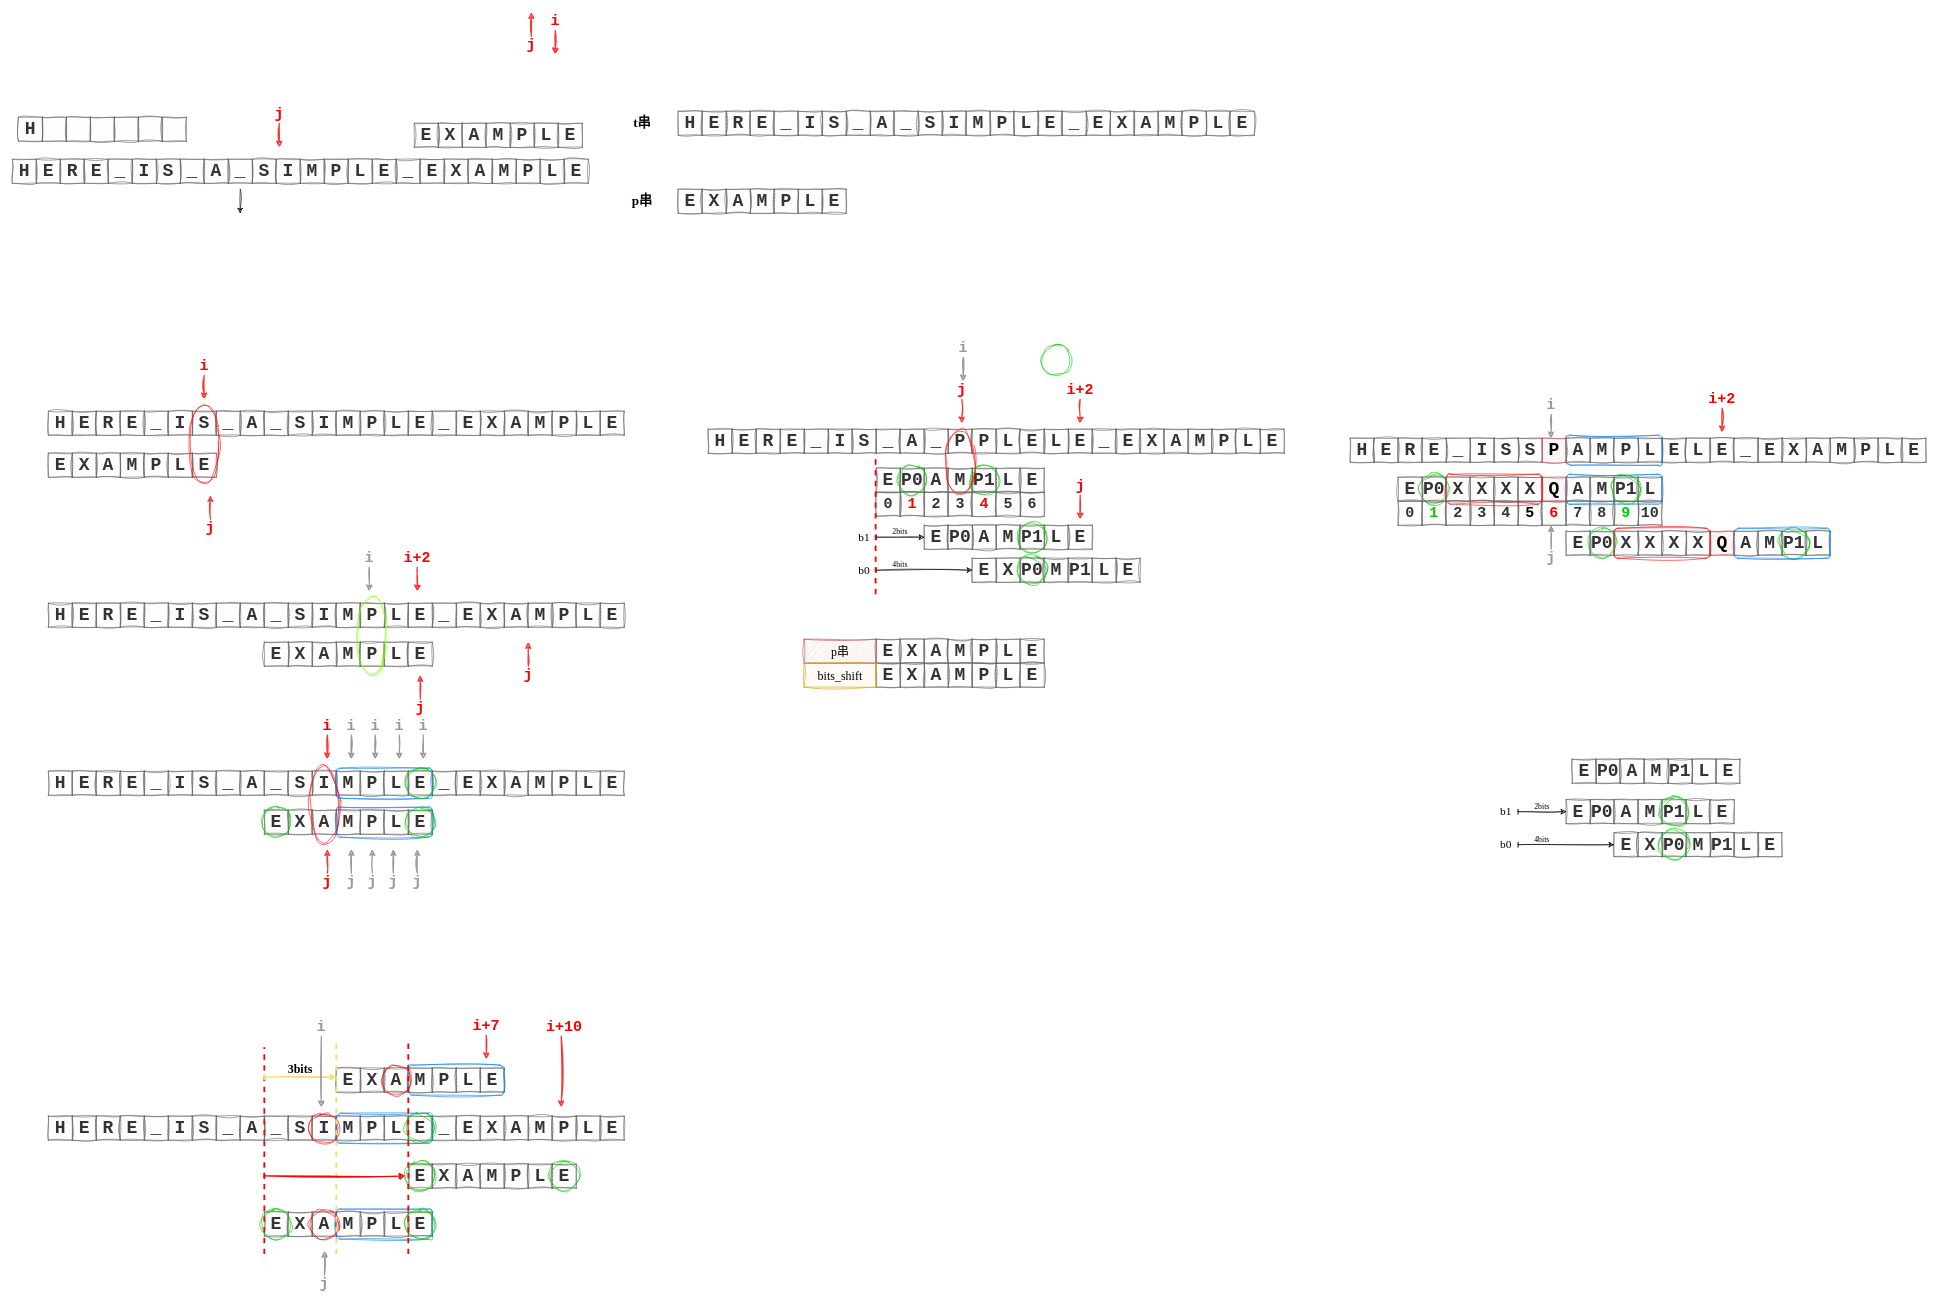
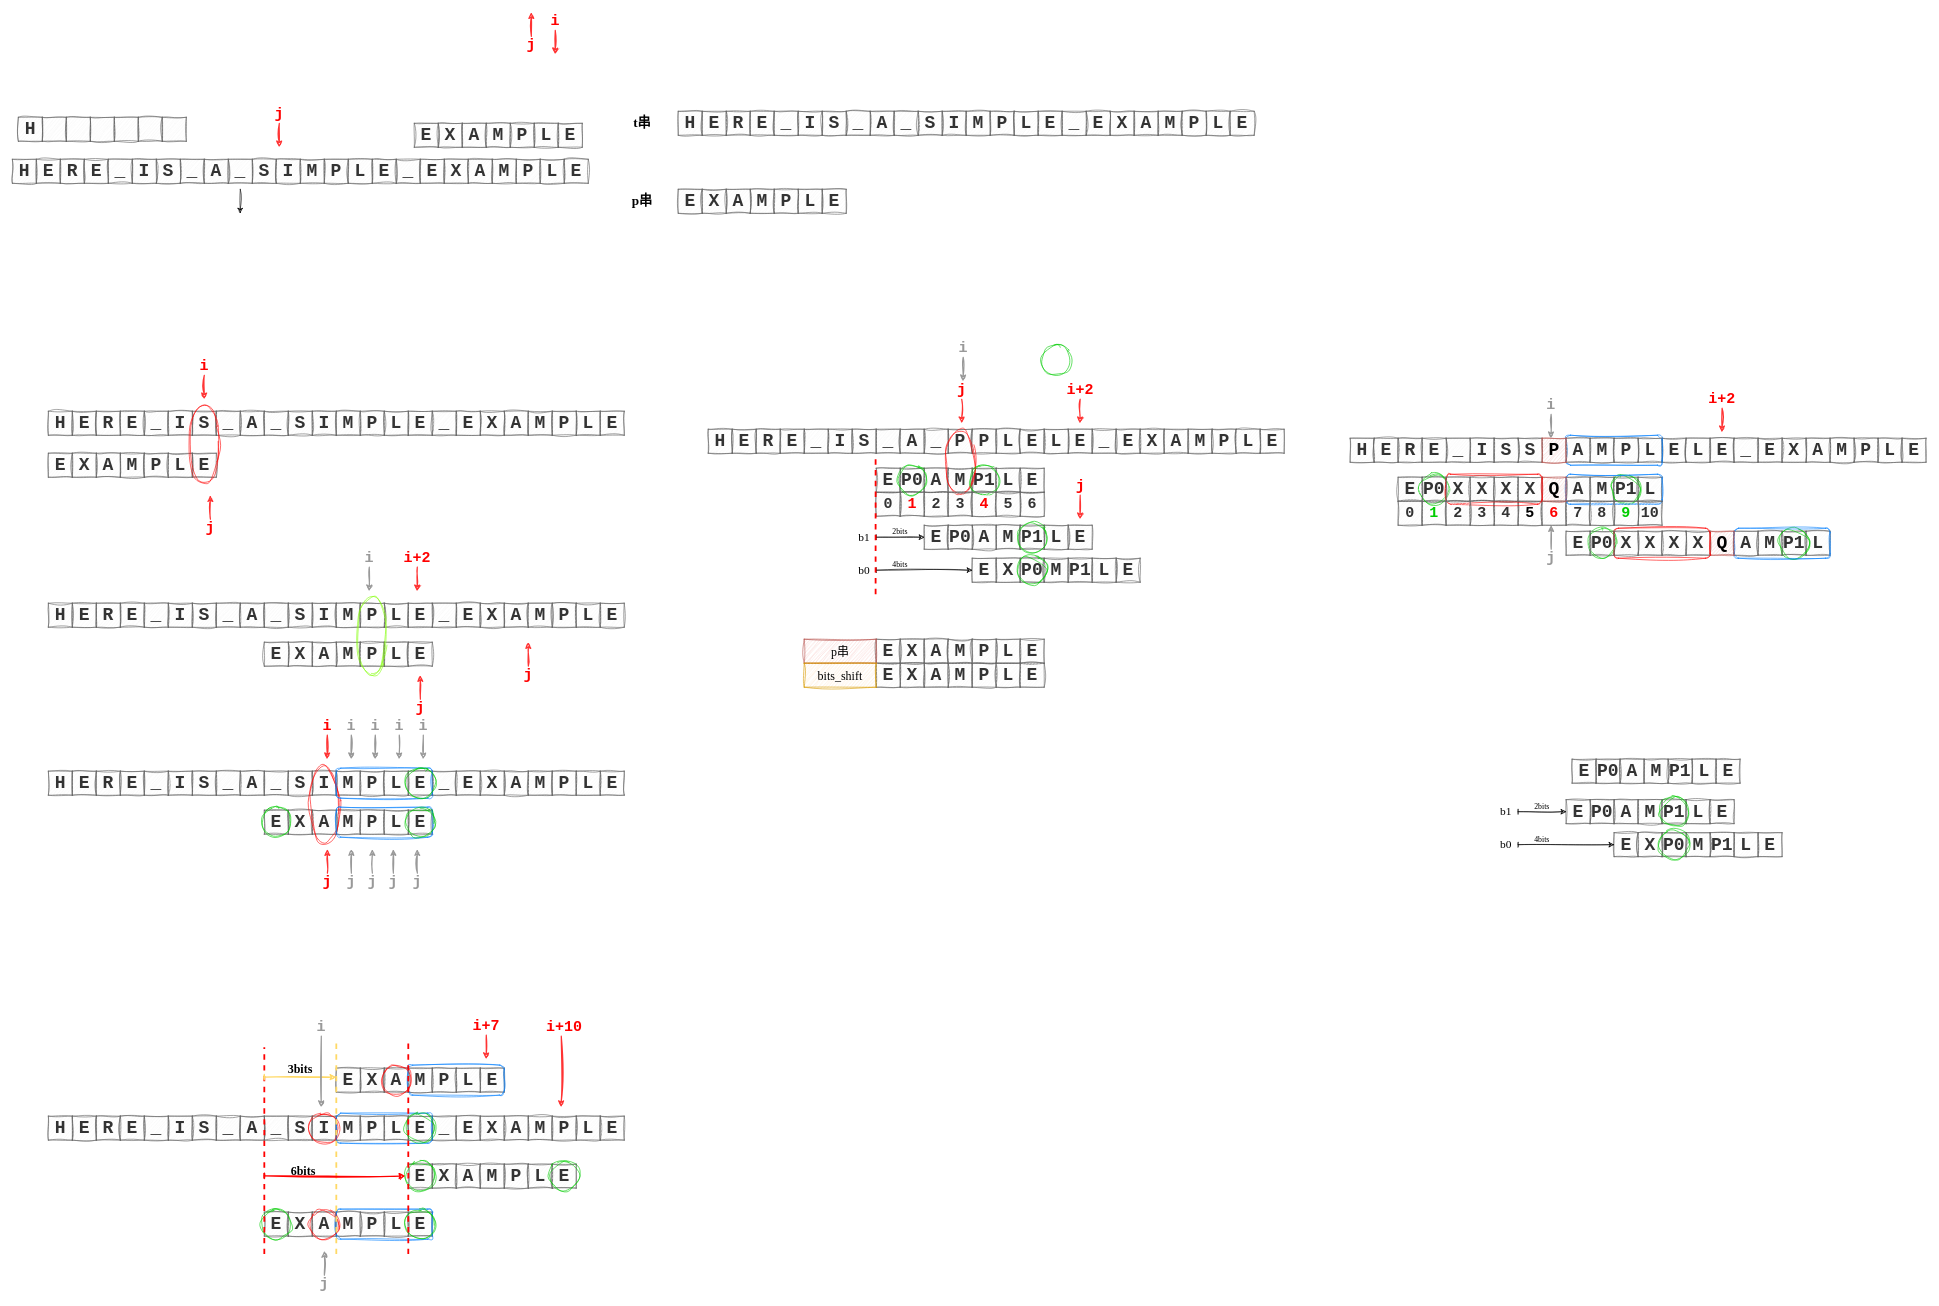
+ <mxCell id="235" value="6bits" style="text;html=1;strokeColor=none;fillColor=none;align=center;verticalAlign=middle;whiteSpace=wrap;rounded=0;fontSize=20;fontFamily=Architects Daughter;fontStyle=1" vertex="1" parent="1"><mxGeometry x="475" y="1935" width="60" height="30" as="geometry" /></mxCell>
